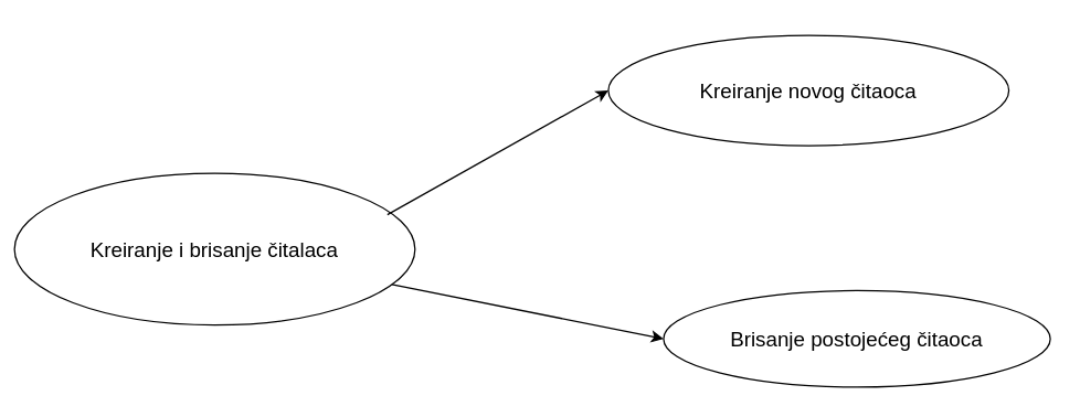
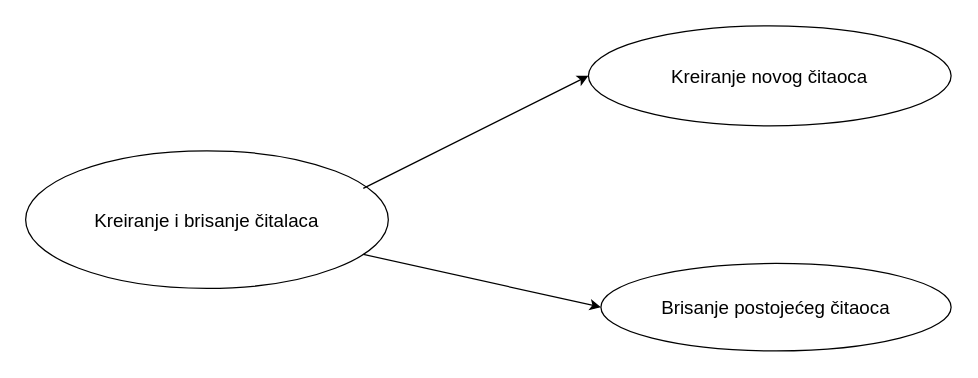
- <mxCell id="3" value="Kreiranje novog&amp;nbsp;čitaoca " style="ellipse;whiteSpace=wrap;html=1;fontSize=15;" parent="1" vertex="1"><mxGeometry x="440" y="25" width="290" height="80" as="geometry" /></mxCell>
+ <mxCell id="3" value="Kreiranje novog&amp;nbsp;čitaoca " style="ellipse;whiteSpace=wrap;html=1;fontSize=15;" parent="1" vertex="1"><mxGeometry x="470" y="20" width="290" height="80" as="geometry" /></mxCell>
- <mxCell id="2" value="Kreiranje i brisanje čitalaca" style="ellipse;whiteSpace=wrap;html=1;fontSize=15;" parent="1" vertex="1"><mxGeometry x="10" y="125" width="290" height="110" as="geometry" /></mxCell>
+ <mxCell id="2" value="Kreiranje i brisanje čitalaca" style="ellipse;whiteSpace=wrap;html=1;fontSize=15;" parent="1" vertex="1"><mxGeometry x="20" y="120" width="290" height="110" as="geometry" /></mxCell>
